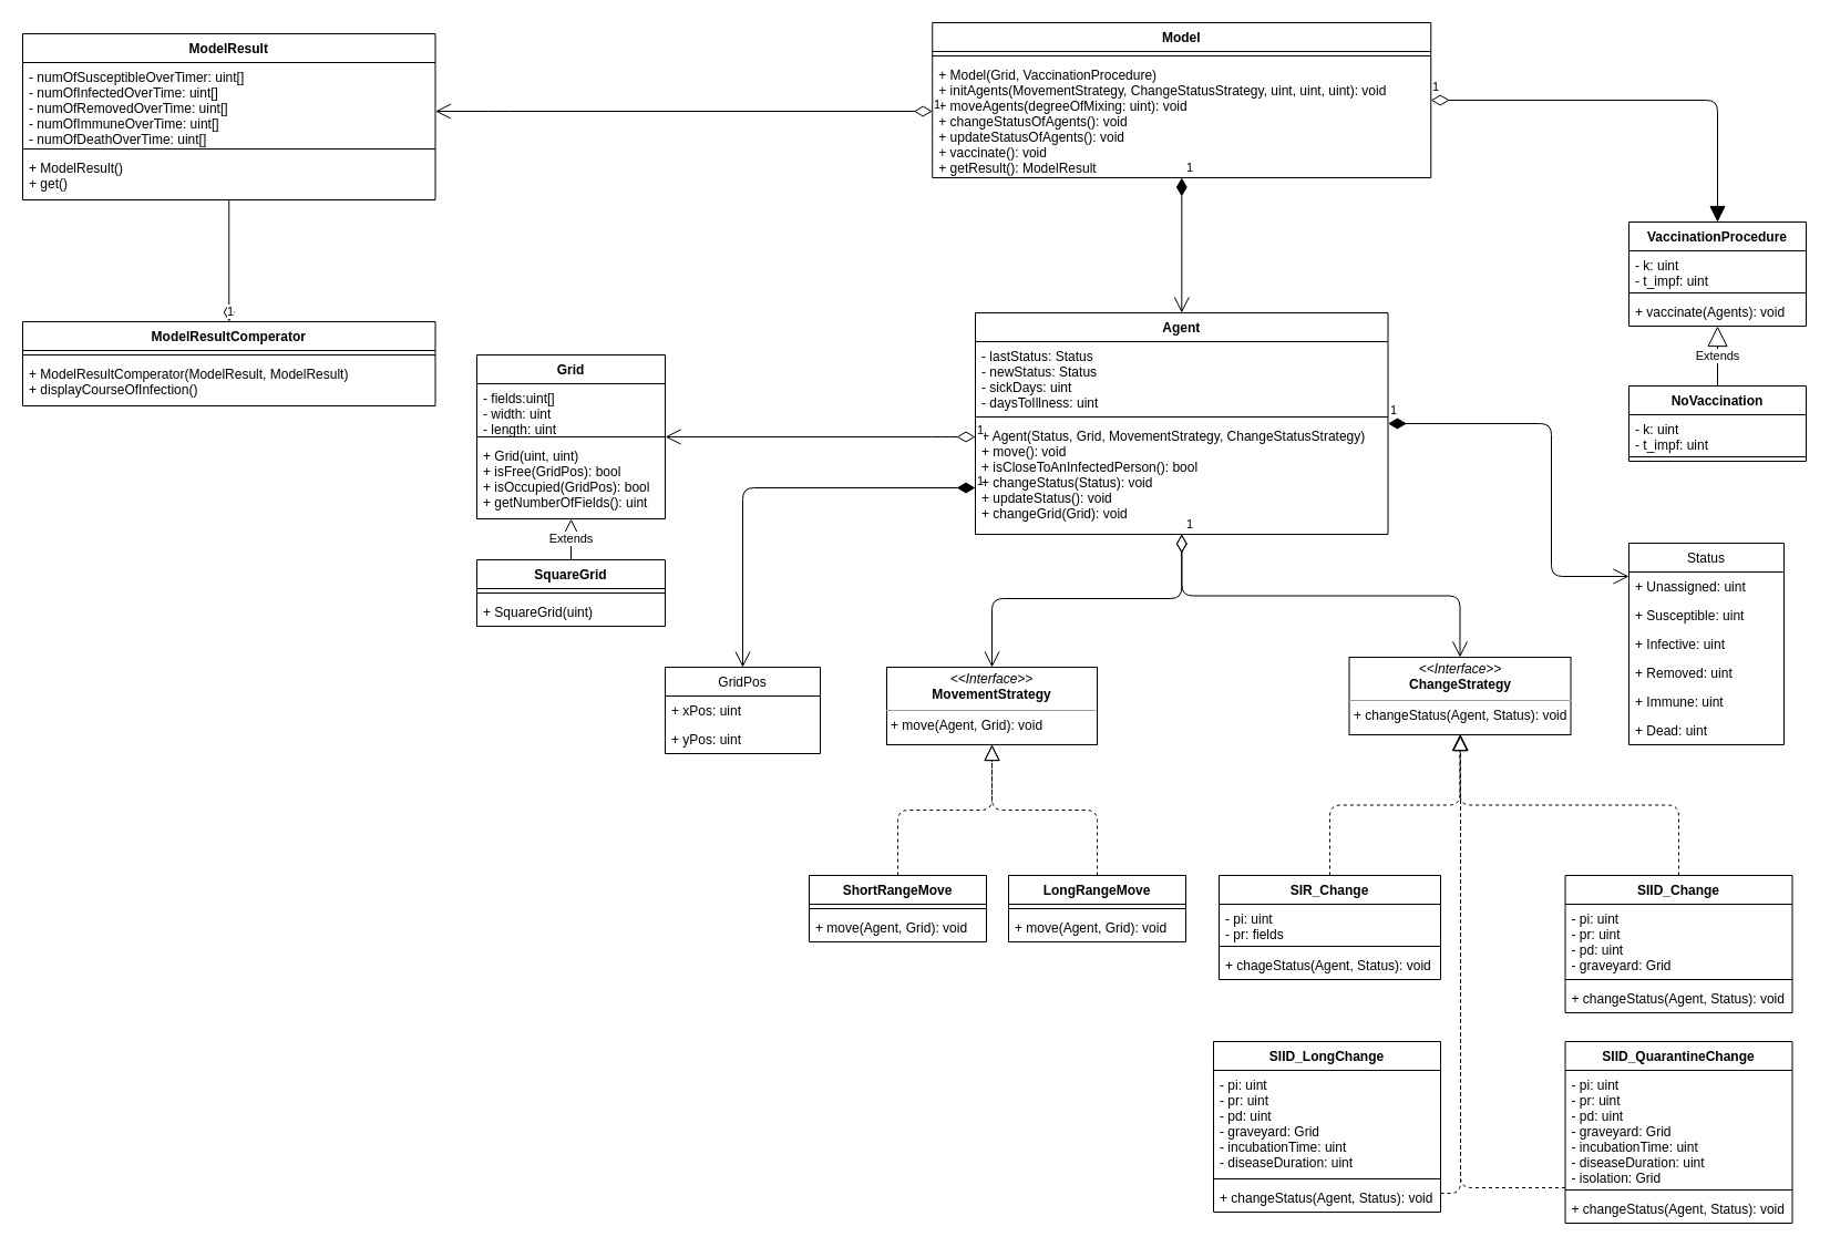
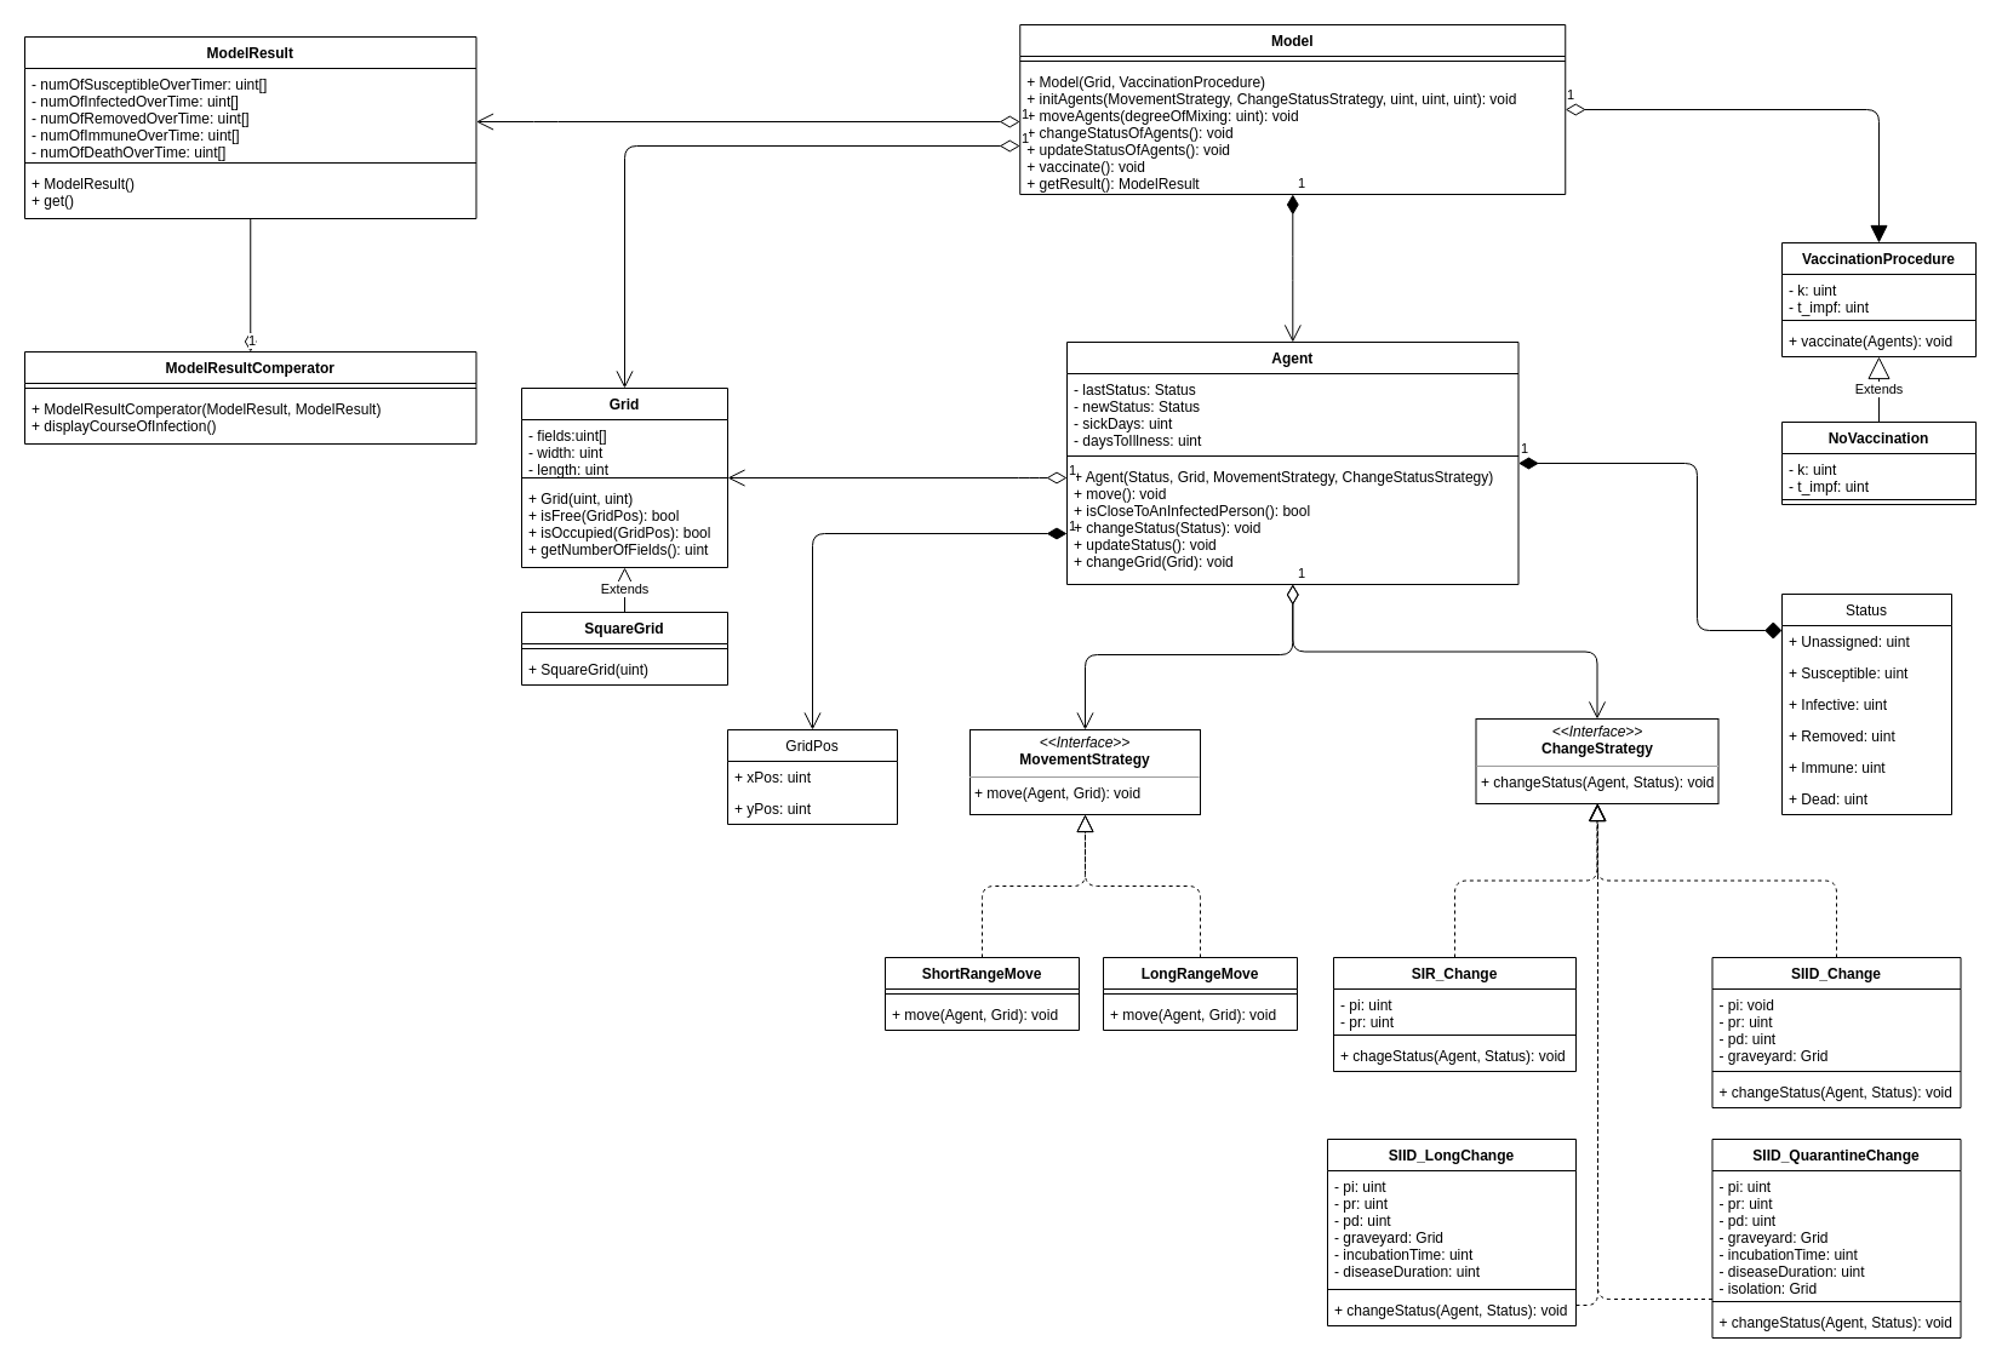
+ <mxCell id="6" value="1" style="endArrow=open;html=1;endSize=12;startArrow=diamondThin;startSize=14;startFill=0;edgeStyle=orthogonalEdgeStyle;align=left;verticalAlign=bottom;entryX=0.5;entryY=0;entryDx=0;entryDy=0;" parent="1" source="2" target="19" edge="1"><mxGeometry x="-1" y="3" relative="1" as="geometry"><mxPoint x="730" y="185" as="sourcePoint" /><mxPoint x="80" y="568" as="targetPoint" /><Array as="points"><mxPoint x="515" y="120" /></Array></mxGeometry></mxCell>
- <mxCell id="10" value="1" style="endArrow=open;html=1;endSize=12;startArrow=diamondThin;startSize=14;startFill=1;edgeStyle=orthogonalEdgeStyle;align=left;verticalAlign=bottom;" parent="1" source="13" target="75" edge="1"><mxGeometry x="-1" y="3" relative="1" as="geometry"><mxPoint x="450" y="770" as="sourcePoint" /><mxPoint x="1000" y="653" as="targetPoint" /><Array as="points"><mxPoint x="1400" y="382" /><mxPoint x="1400" y="520" /></Array></mxGeometry></mxCell>
+ <mxCell id="10" value="1" style="endArrow=diamond;html=1;endSize=12;startArrow=diamondThin;startSize=14;startFill=1;edgeStyle=orthogonalEdgeStyle;align=left;verticalAlign=bottom;" parent="1" source="13" target="75" edge="1"><mxGeometry x="-1" y="3" relative="1" as="geometry"><mxPoint x="450" y="770" as="sourcePoint" /><mxPoint x="1000" y="653" as="targetPoint" /><Array as="points"><mxPoint x="1400" y="382" /><mxPoint x="1400" y="520" /></Array></mxGeometry></mxCell>
- <mxCell id="60" value="- pi: uint&#10;- pr: fields" style="text;strokeColor=none;fillColor=none;align=left;verticalAlign=top;spacingLeft=4;spacingRight=4;overflow=hidden;rotatable=0;points=[[0,0.5],[1,0.5]];portConstraint=eastwest;" parent="59" vertex="1"><mxGeometry y="26" width="200" height="34" as="geometry" /></mxCell>
+ <mxCell id="60" value="- pi: uint&#10;- pr: uint" style="text;strokeColor=none;fillColor=none;align=left;verticalAlign=top;spacingLeft=4;spacingRight=4;overflow=hidden;rotatable=0;points=[[0,0.5],[1,0.5]];portConstraint=eastwest;" parent="59" vertex="1"><mxGeometry y="26" width="200" height="34" as="geometry" /></mxCell>
- <mxCell id="64" value="- pi: uint&#10;- pr: uint&#10;- pd: uint&#10;- graveyard: Grid " style="text;strokeColor=none;fillColor=none;align=left;verticalAlign=top;spacingLeft=4;spacingRight=4;overflow=hidden;rotatable=0;points=[[0,0.5],[1,0.5]];portConstraint=eastwest;" parent="63" vertex="1"><mxGeometry y="26" width="205" height="64" as="geometry" /></mxCell>
+ <mxCell id="64" value="- pi: void&#10;- pr: uint&#10;- pd: uint&#10;- graveyard: Grid " style="text;strokeColor=none;fillColor=none;align=left;verticalAlign=top;spacingLeft=4;spacingRight=4;overflow=hidden;rotatable=0;points=[[0,0.5],[1,0.5]];portConstraint=eastwest;" parent="63" vertex="1"><mxGeometry y="26" width="205" height="64" as="geometry" /></mxCell>
